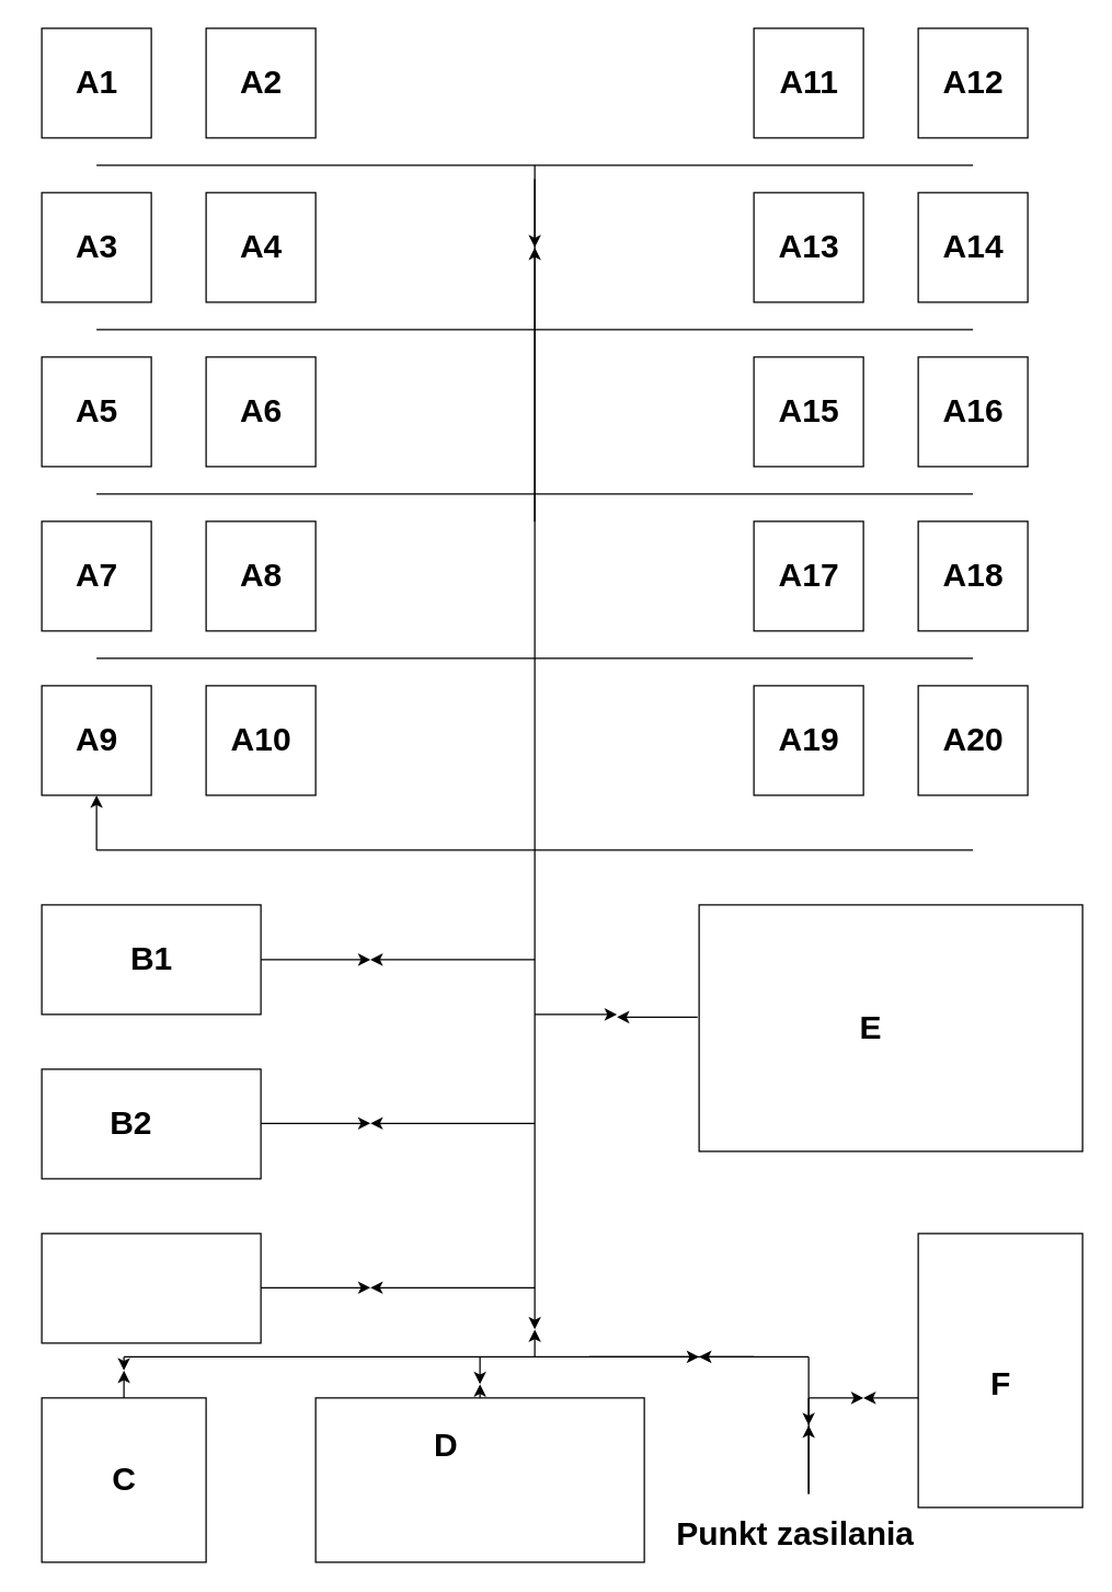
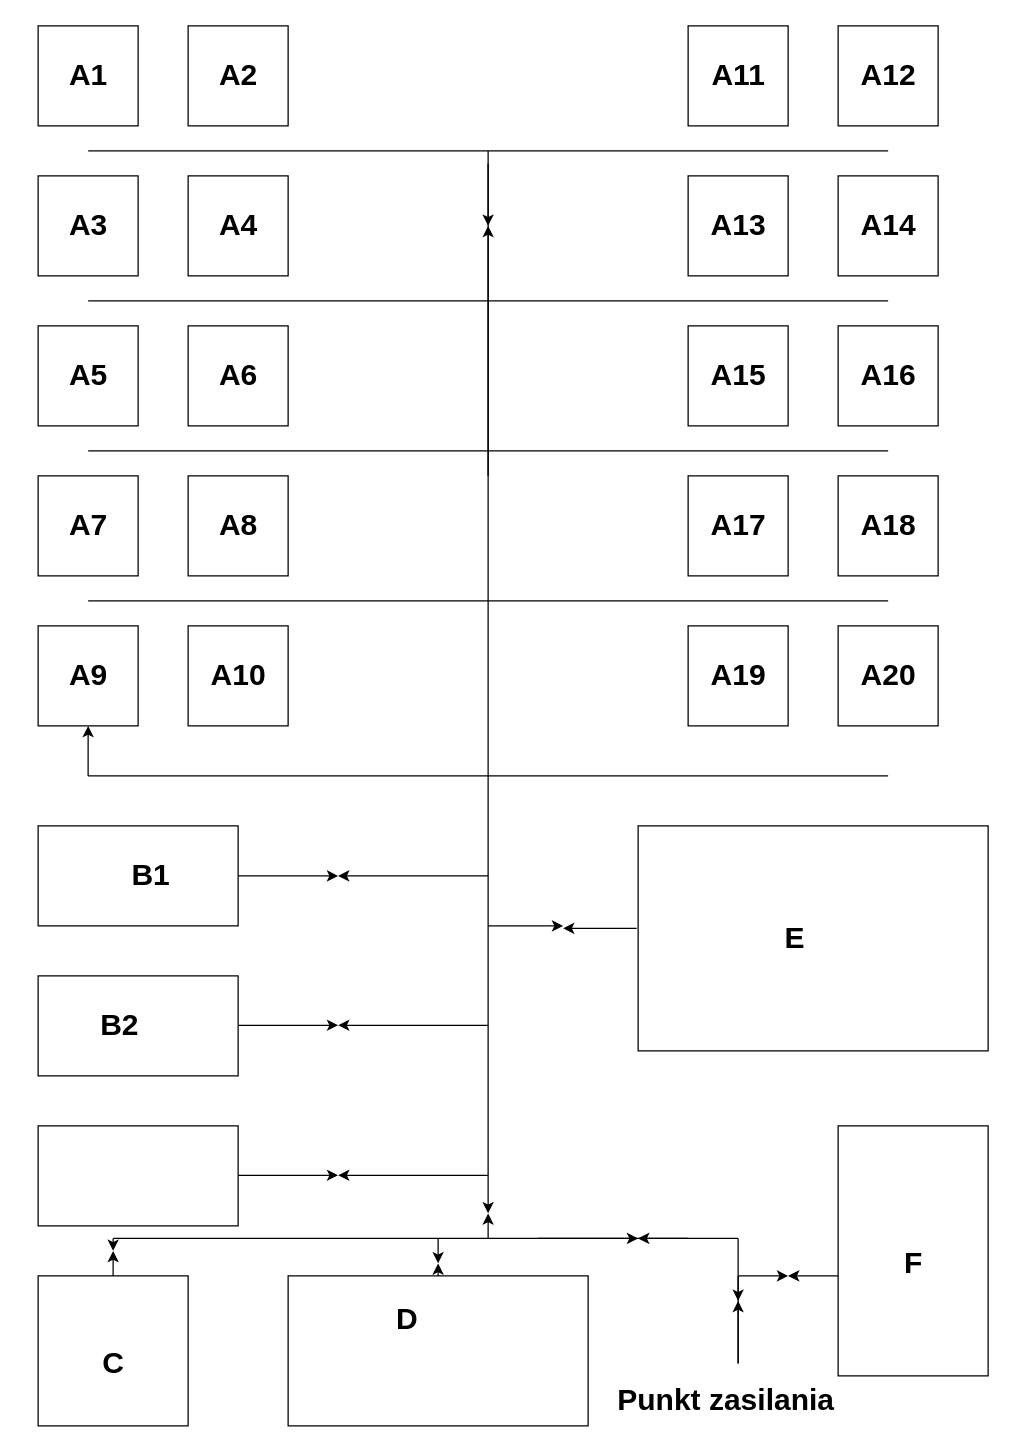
- <mxCell id="49" value="B1" style="text;strokeColor=none;fillColor=none;html=1;fontSize=24;fontStyle=1;verticalAlign=middle;align=center;" vertex="1" parent="1"><mxGeometry x="60" y="680" width="100" height="40" as="geometry" /></mxCell>
+ <mxCell id="49" value="B1" style="text;strokeColor=none;fillColor=none;html=1;fontSize=24;fontStyle=1;verticalAlign=middle;align=center;" vertex="1" parent="1"><mxGeometry x="70" y="680" width="100" height="40" as="geometry" /></mxCell>
- <mxCell id="52" value="C" style="text;strokeColor=none;fillColor=none;html=1;fontSize=24;fontStyle=1;verticalAlign=middle;align=center;" vertex="1" parent="1"><mxGeometry x="40" y="1060" width="100" height="40" as="geometry" /></mxCell>
+ <mxCell id="52" value="C" style="text;strokeColor=none;fillColor=none;html=1;fontSize=24;fontStyle=1;verticalAlign=middle;align=center;" vertex="1" parent="1"><mxGeometry x="40" y="1070" width="100" height="40" as="geometry" /></mxCell>
